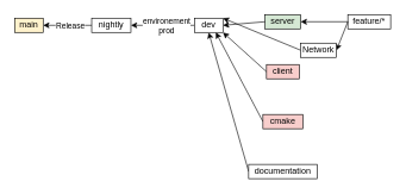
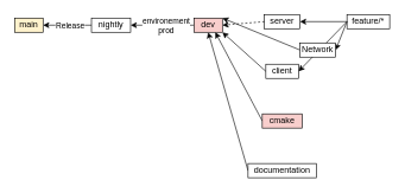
- <mxCell id="6" value="server" style="rounded=0;whiteSpace=wrap;html=1;fillColor=#d5e8d4;" parent="1" vertex="1"><mxGeometry x="371" y="20" width="50" height="20" as="geometry" /></mxCell>
+ <mxCell id="6" value="server" style="rounded=0;whiteSpace=wrap;html=1;" parent="1" vertex="1"><mxGeometry x="371" y="20" width="50" height="20" as="geometry" /></mxCell>
- <mxCell id="8" value="" style="endArrow=classic;html=1;exitX=0;exitY=0.5;exitDx=0;exitDy=0;entryX=1;entryY=0.5;entryDx=0;entryDy=0;" parent="1" source="6" target="15" edge="1"><mxGeometry width="50" height="50" relative="1" as="geometry"><mxPoint x="359.5" y="-30" as="sourcePoint" /><mxPoint x="302" y="65" as="targetPoint" /></mxGeometry></mxCell>
+ <mxCell id="8" value="" style="endArrow=classic;html=1;exitX=0;exitY=0.5;exitDx=0;exitDy=0;entryX=1;entryY=0.5;entryDx=0;entryDy=0;dashed=1;" parent="1" source="6" target="15" edge="1"><mxGeometry width="50" height="50" relative="1" as="geometry"><mxPoint x="359.5" y="-30" as="sourcePoint" /><mxPoint x="302" y="65" as="targetPoint" /></mxGeometry></mxCell>
- <mxCell id="15" value="dev" style="rounded=0;whiteSpace=wrap;html=1;" parent="1" vertex="1"><mxGeometry x="272" y="25" width="40" height="20" as="geometry" /></mxCell>
+ <mxCell id="15" value="dev" style="rounded=0;whiteSpace=wrap;html=1;fillColor=#f8cecc;" parent="1" vertex="1"><mxGeometry x="272" y="25" width="40" height="20" as="geometry" /></mxCell>
+ <mxCell id="14" value="" style="endArrow=classic;html=1;exitX=0;exitY=0.5;exitDx=0;exitDy=0;entryX=1;entryY=0.5;entryDx=0;entryDy=0;" parent="1" source="11" target="9" edge="1"><mxGeometry width="50" height="50" relative="1" as="geometry"><mxPoint x="492" y="0" as="sourcePoint" /><mxPoint x="427" y="45" as="targetPoint" /></mxGeometry></mxCell>
- <mxCell id="9" value="client" style="rounded=0;whiteSpace=wrap;html=1;fillColor=#f8cecc;" parent="1" vertex="1"><mxGeometry x="373" y="90" width="46" height="20" as="geometry" /></mxCell>
+ <mxCell id="9" value="client" style="rounded=0;whiteSpace=wrap;html=1;" parent="1" vertex="1"><mxGeometry x="373" y="90" width="46" height="20" as="geometry" /></mxCell>
